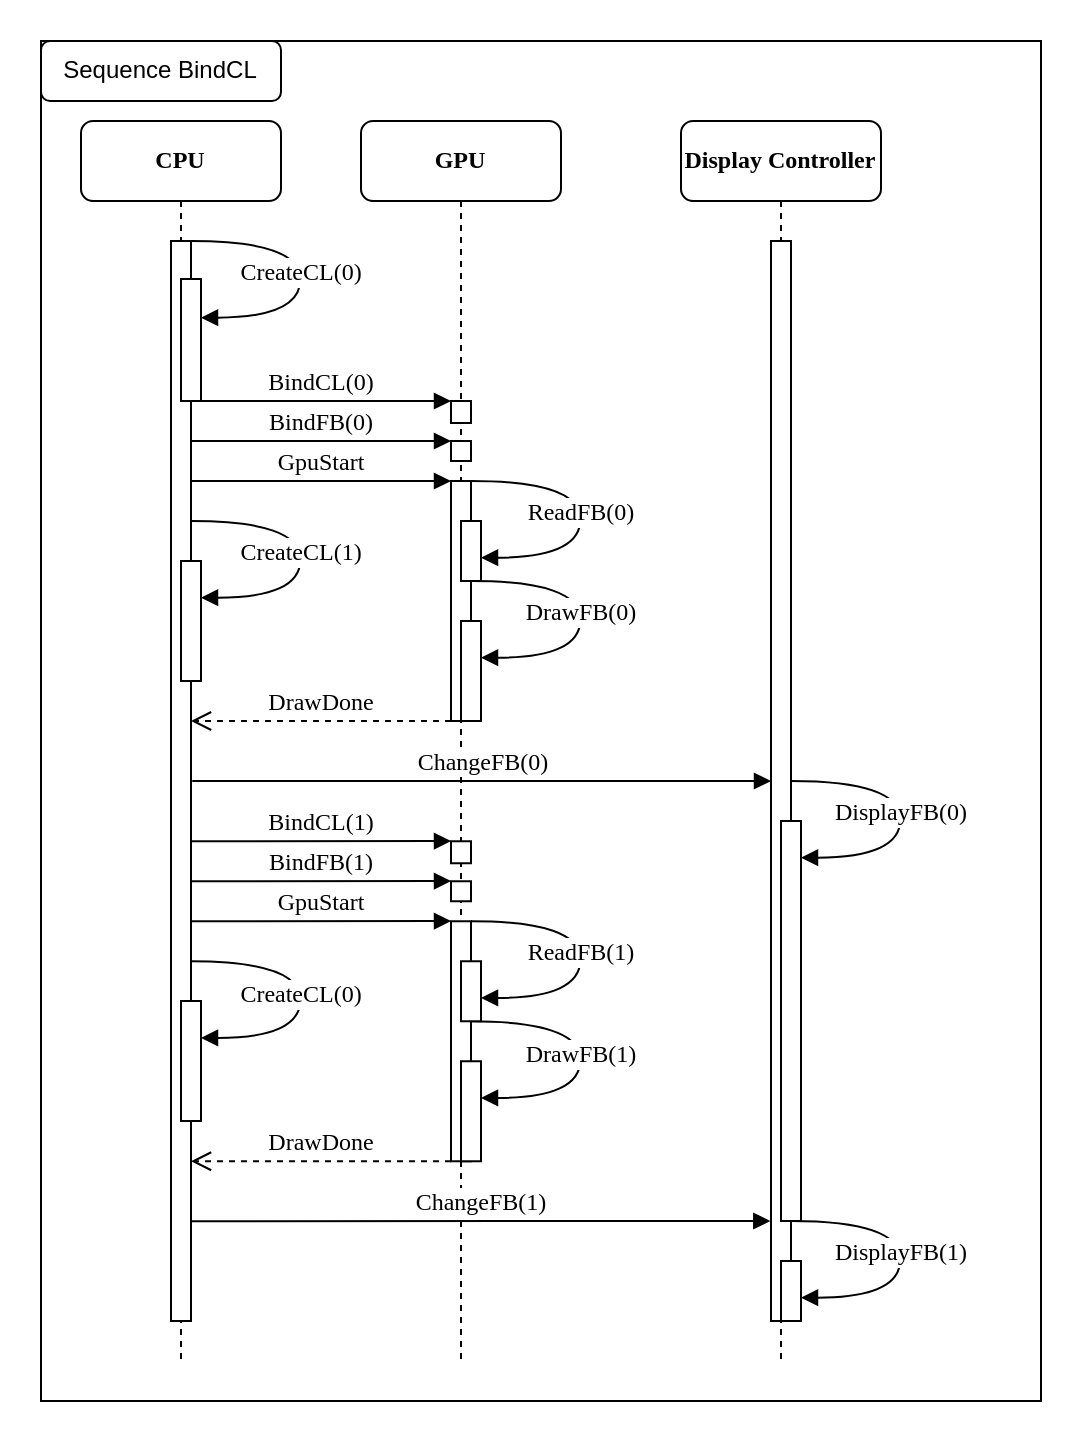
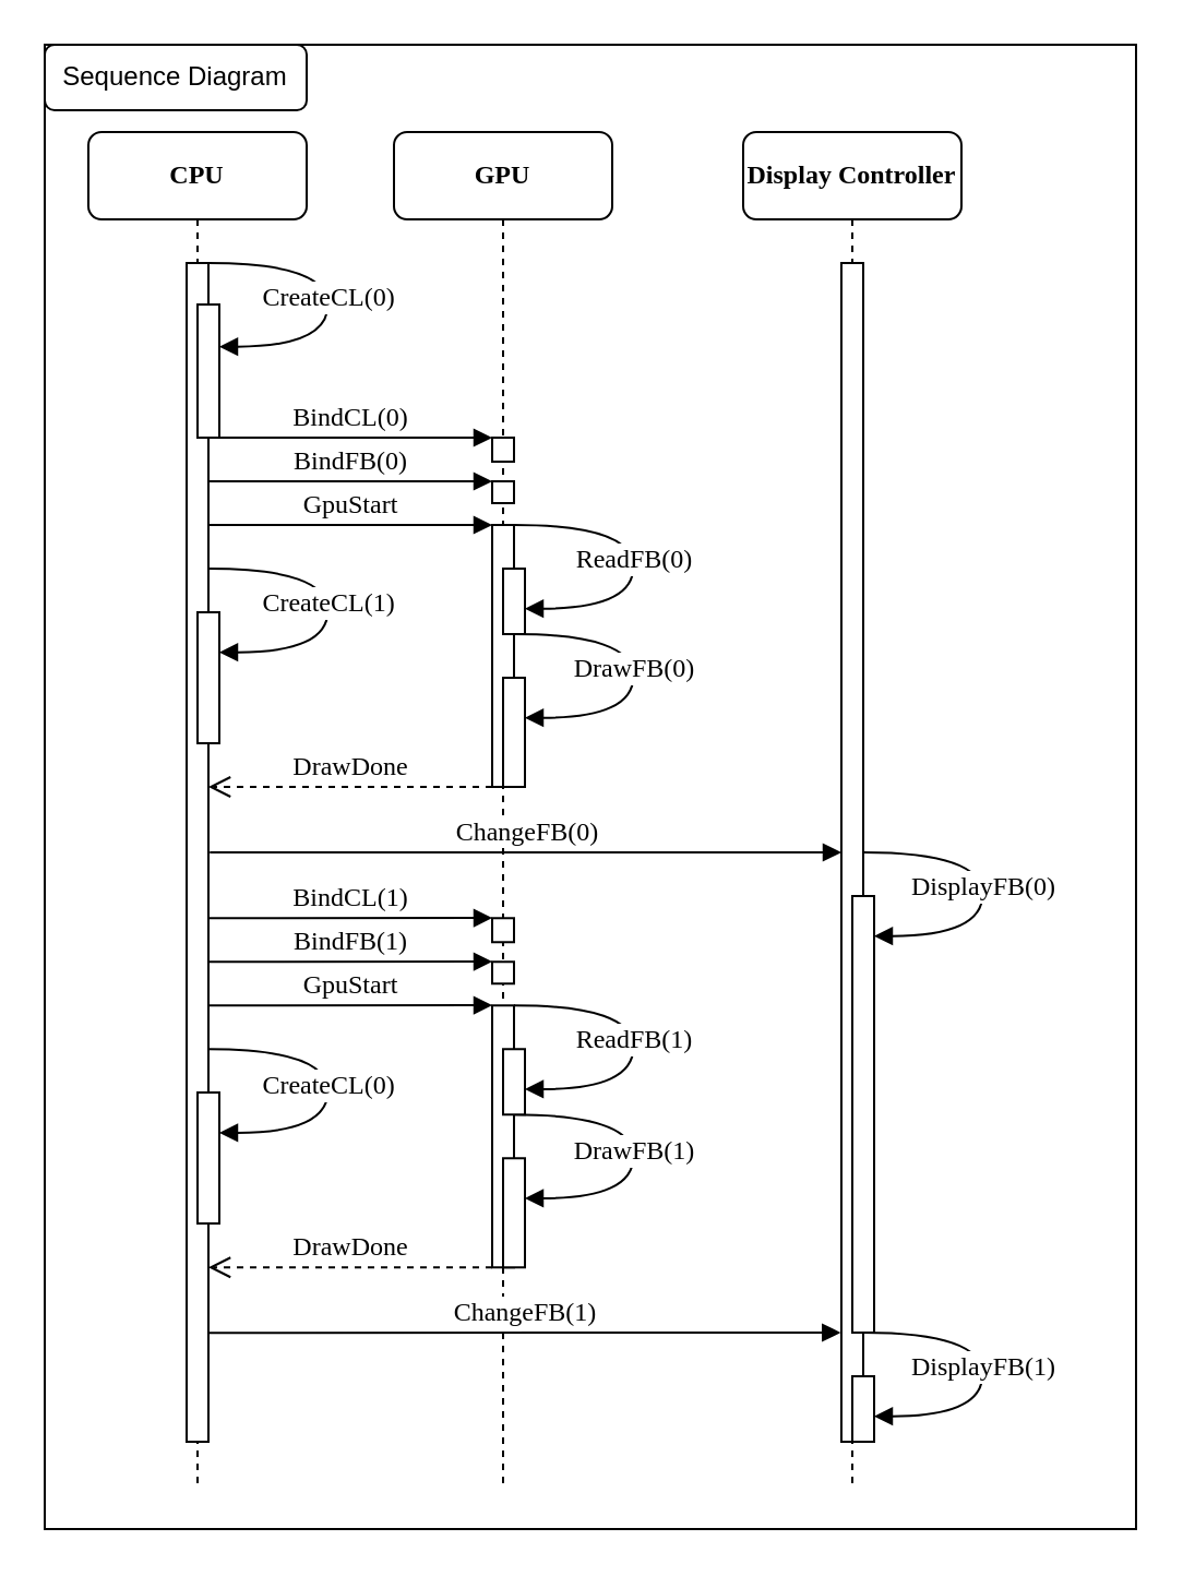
- <mxCell id="42" value="Sequence BindCL" style="rounded=1;whiteSpace=wrap;html=1;" vertex="1" parent="1"><mxGeometry x="20" y="20" width="120" height="30" as="geometry" /></mxCell>
+ <mxCell id="42" value="Sequence Diagram" style="rounded=1;whiteSpace=wrap;html=1;" vertex="1" parent="1"><mxGeometry x="20" y="20" width="120" height="30" as="geometry" /></mxCell>
